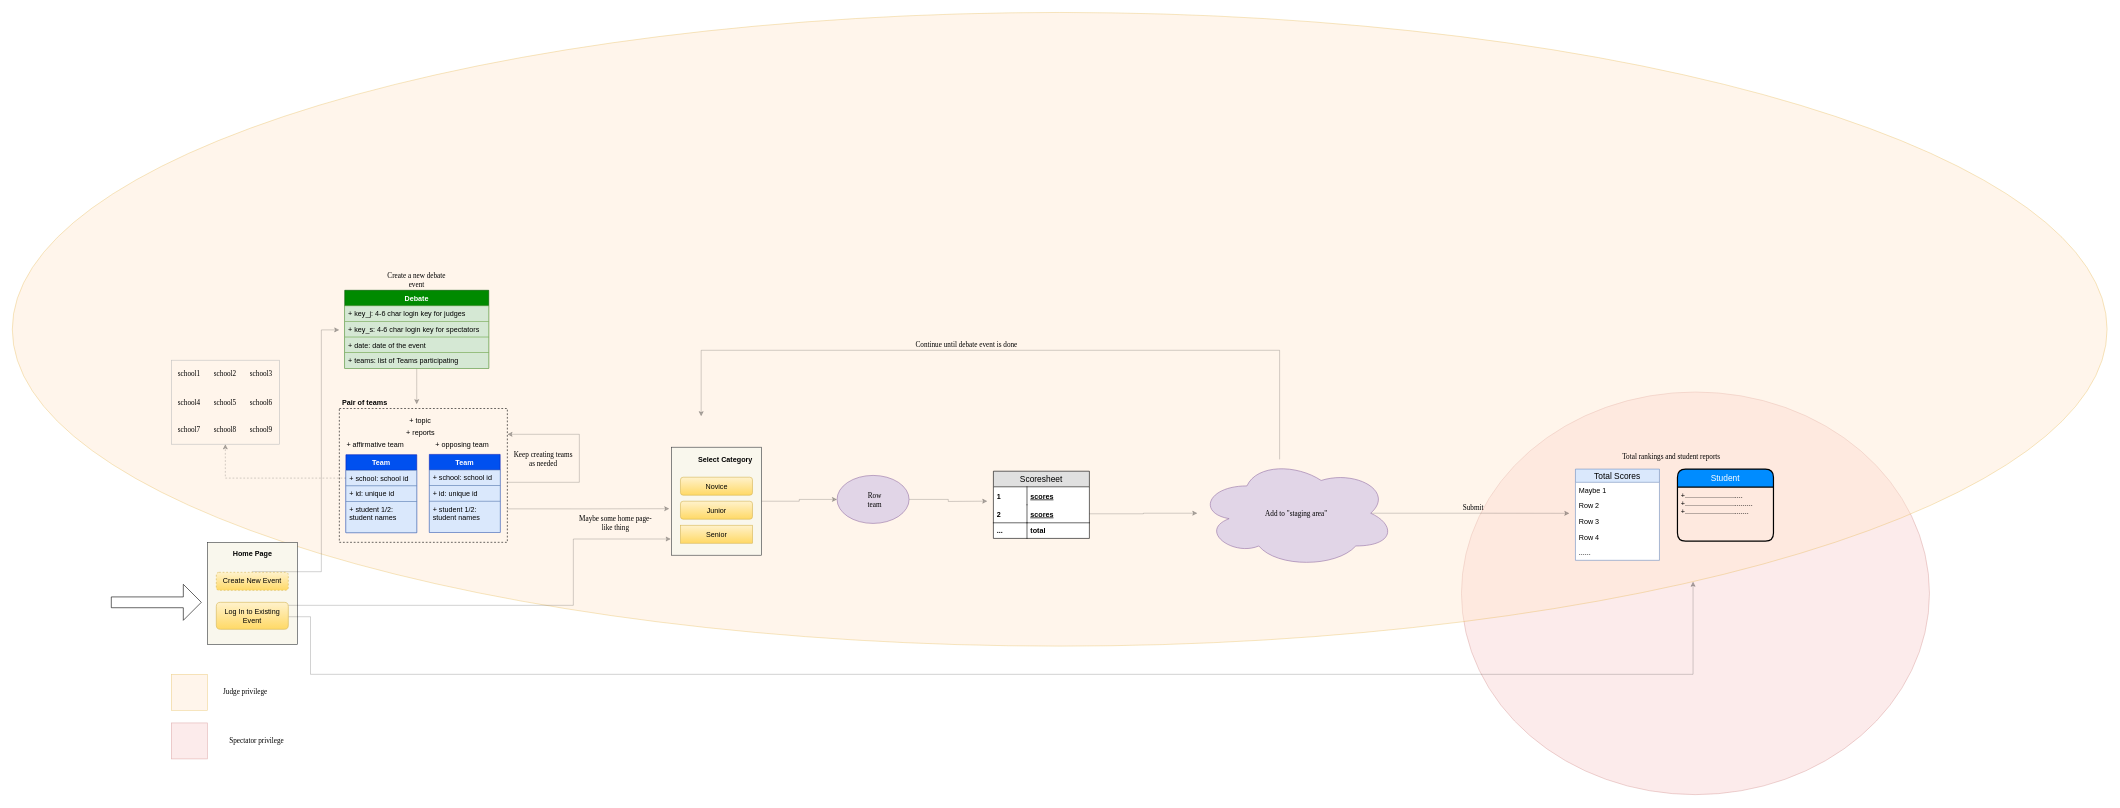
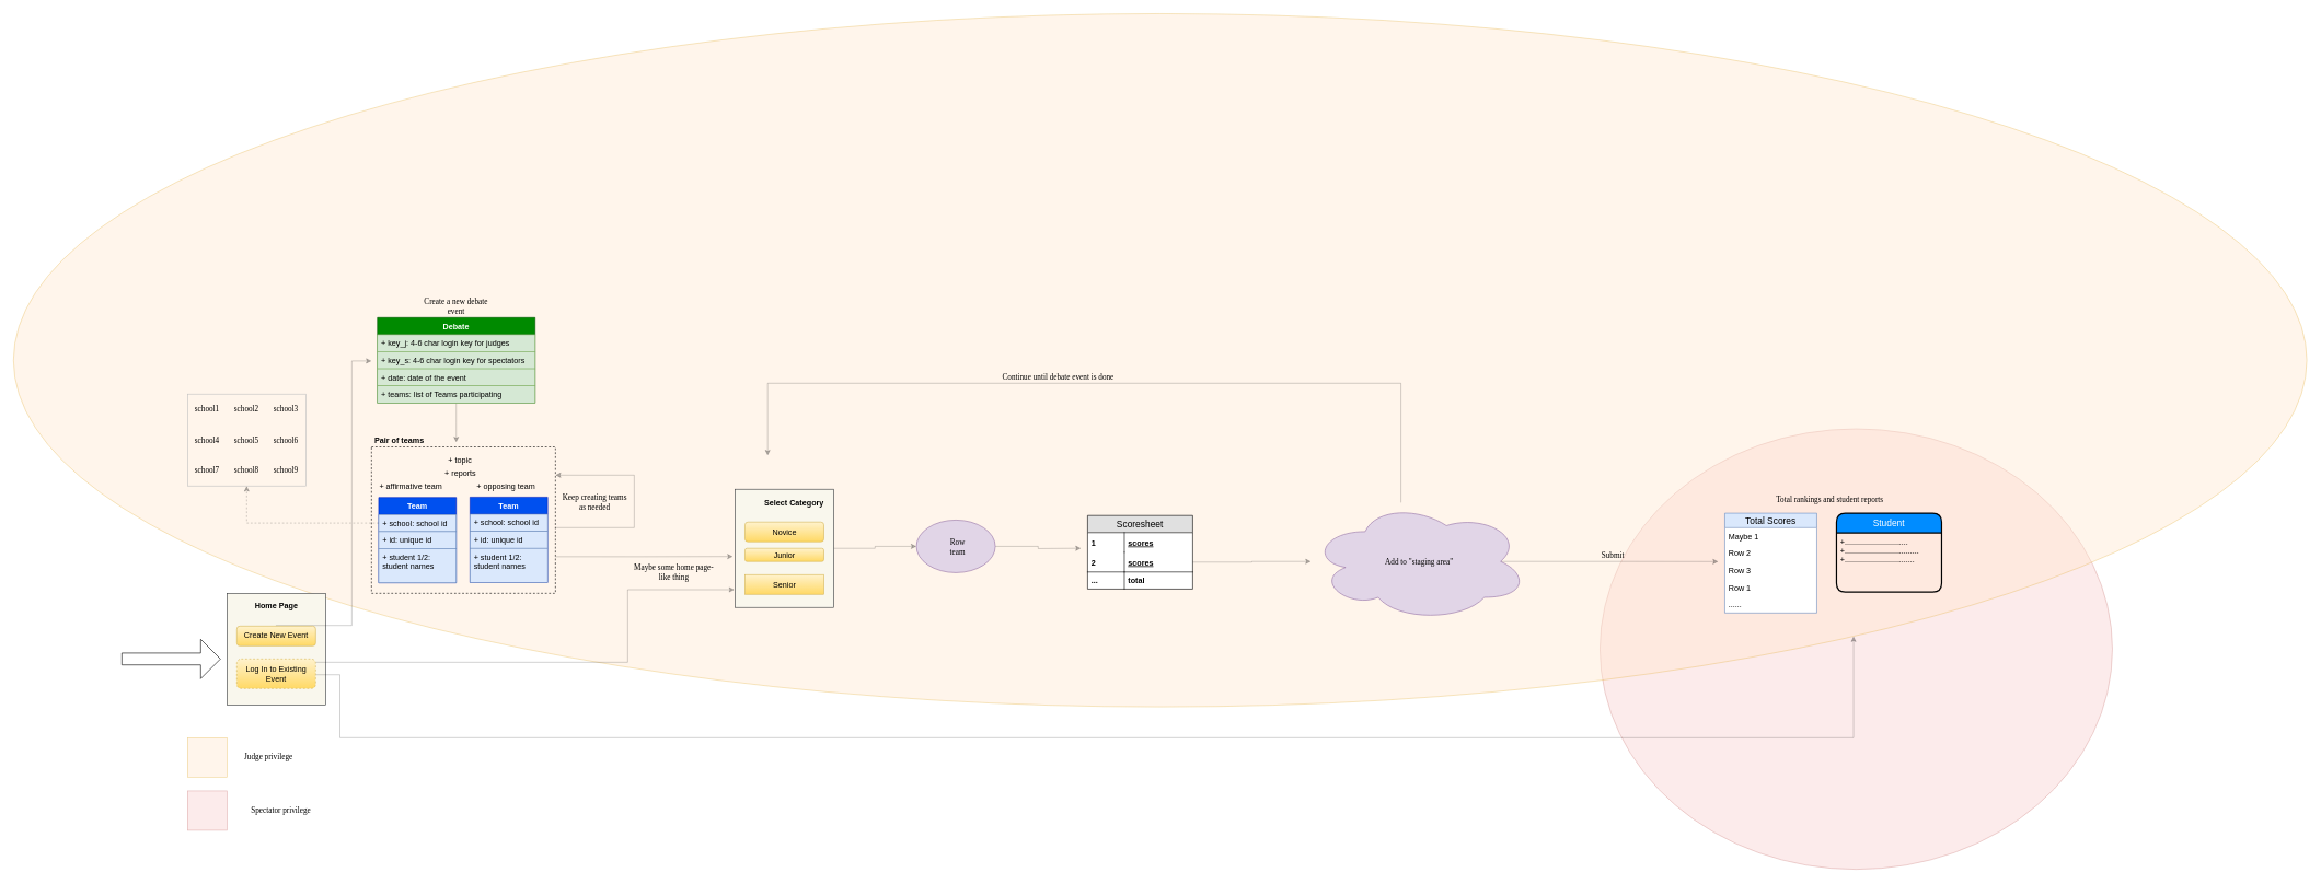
- <mxCell id="43" value="Junior" style="rounded=1;whiteSpace=wrap;html=1;gradientColor=#ffd966;fillColor=#fff2cc;strokeColor=#d6b656;" vertex="1" parent="1"><mxGeometry x="1133.529" y="834.5" width="120" height="30" as="geometry" /></mxCell>
+ <mxCell id="43" value="Junior" style="rounded=1;whiteSpace=wrap;html=1;gradientColor=#ffd966;fillColor=#fff2cc;strokeColor=#d6b656;" vertex="1" parent="1"><mxGeometry x="1133.529" y="834.5" width="120" height="20" as="geometry" /></mxCell>
- <mxCell id="65" value="Row 4" style="text;strokeColor=none;fillColor=none;spacingLeft=4;spacingRight=4;overflow=hidden;rotatable=0;points=[[0,0.5],[1,0.5]];portConstraint=eastwest;fontSize=12;" vertex="1" parent="61"><mxGeometry y="100" width="140" height="26" as="geometry" /></mxCell>
+ <mxCell id="65" value="Row 1" style="text;strokeColor=none;fillColor=none;spacingLeft=4;spacingRight=4;overflow=hidden;rotatable=0;points=[[0,0.5],[1,0.5]];portConstraint=eastwest;fontSize=12;" vertex="1" parent="61"><mxGeometry y="100" width="140" height="26" as="geometry" /></mxCell>
- <mxCell id="13" value="&lt;div&gt;Create New Event&lt;/div&gt;" style="rounded=1;whiteSpace=wrap;html=1;fillColor=#fff2cc;strokeColor=#d6b656;gradientColor=#ffd966;dashed=1;" parent="1" vertex="1"><mxGeometry x="360" y="953" width="120" height="30" as="geometry" /></mxCell>
+ <mxCell id="13" value="&lt;div&gt;Create New Event&lt;/div&gt;" style="rounded=1;whiteSpace=wrap;html=1;fillColor=#fff2cc;strokeColor=#d6b656;gradientColor=#ffd966;" parent="1" vertex="1"><mxGeometry x="360" y="953" width="120" height="30" as="geometry" /></mxCell>
- <mxCell id="16" value="Log In to Existing Event" style="rounded=1;whiteSpace=wrap;html=1;fillColor=#fff2cc;strokeColor=#d6b656;gradientColor=#ffd966;" parent="1" vertex="1"><mxGeometry x="360" y="1003" width="120" height="45" as="geometry" /></mxCell>
+ <mxCell id="16" value="Log In to Existing Event" style="rounded=1;whiteSpace=wrap;html=1;fillColor=#fff2cc;strokeColor=#d6b656;gradientColor=#ffd966;dashed=1;" parent="1" vertex="1"><mxGeometry x="360" y="1003" width="120" height="45" as="geometry" /></mxCell>
